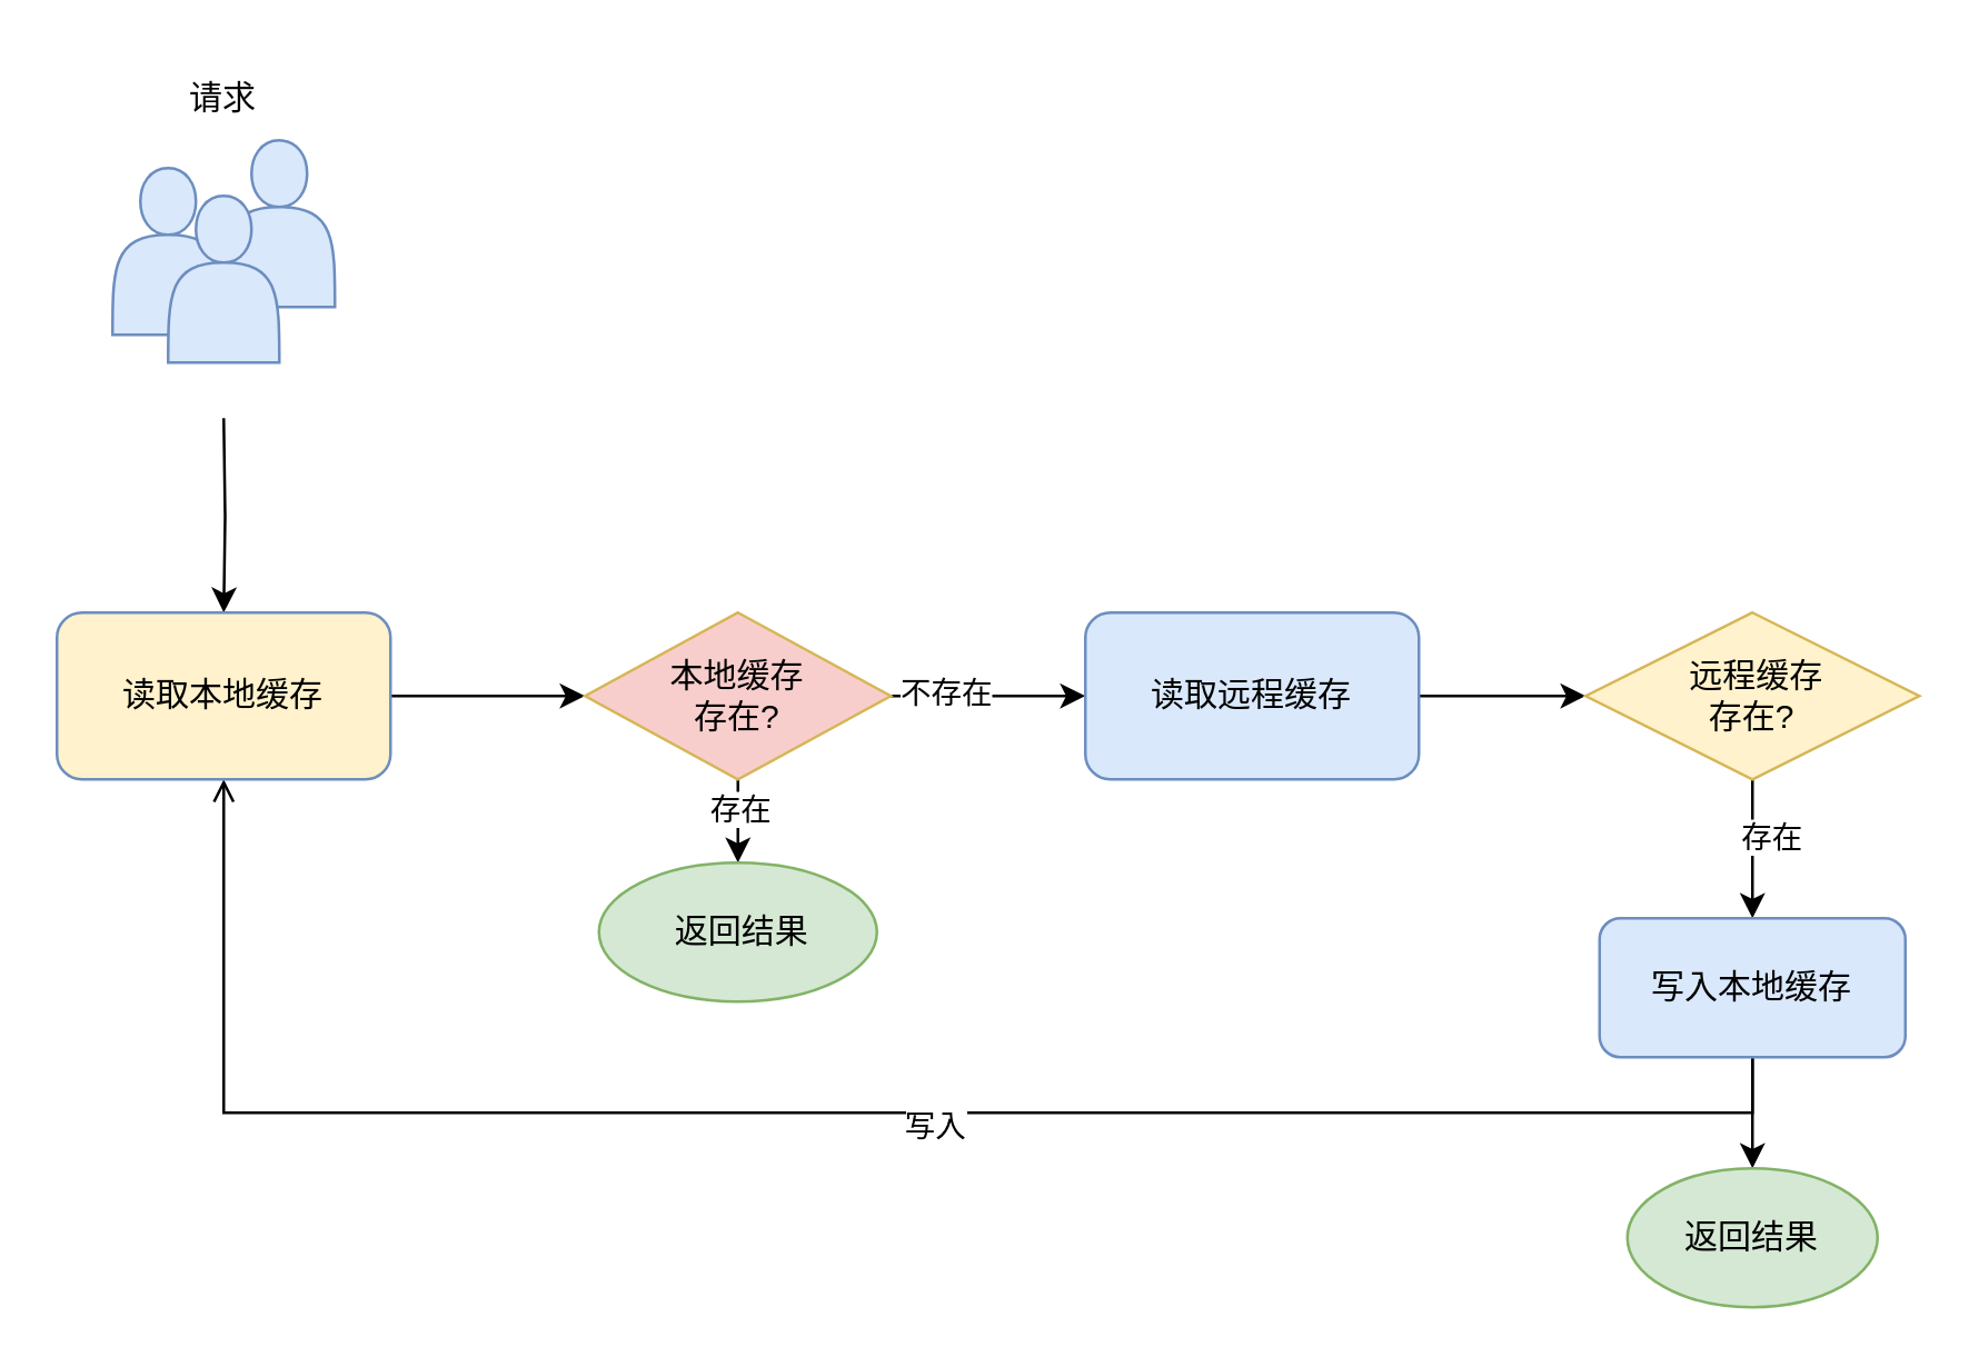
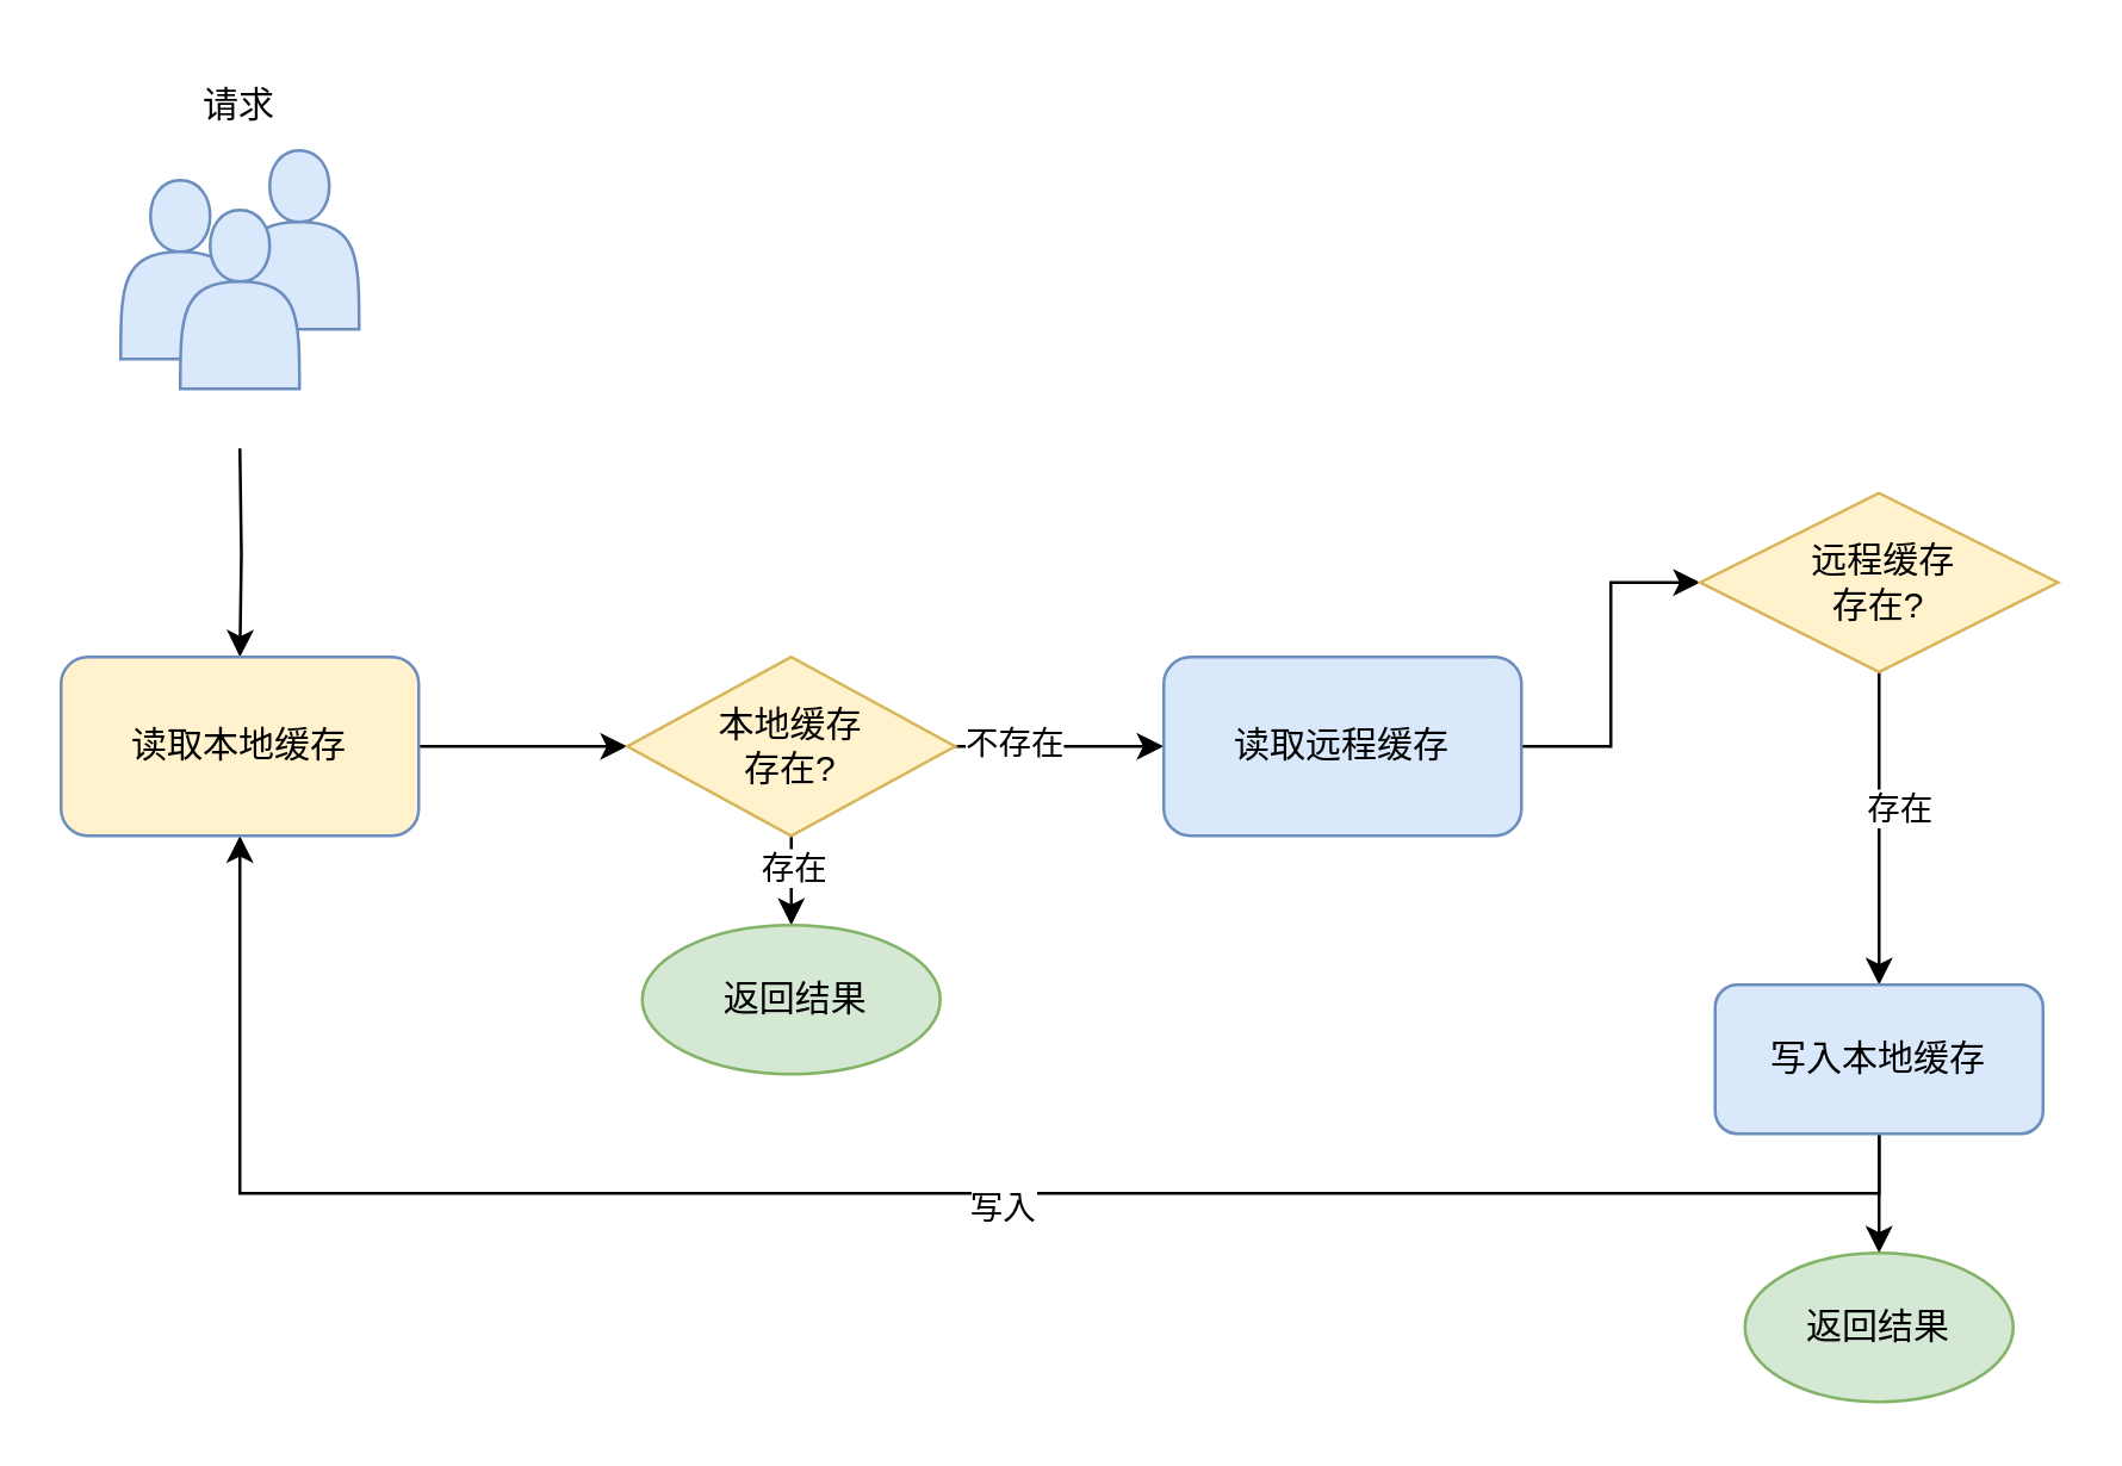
- <mxCell id="11" value="本地缓存&lt;div&gt;存在?&lt;/div&gt;" style="rhombus;whiteSpace=wrap;html=1;fillColor=#f8cecc;strokeColor=#d6b656;" vertex="1" parent="1"><mxGeometry x="210" y="220" width="110" height="60" as="geometry" /></mxCell>
+ <mxCell id="11" value="本地缓存&lt;div&gt;存在?&lt;/div&gt;" style="rhombus;whiteSpace=wrap;html=1;fillColor=#fff2cc;strokeColor=#d6b656;" vertex="1" parent="1"><mxGeometry x="210" y="220" width="110" height="60" as="geometry" /></mxCell>
- <mxCell id="16" value="&amp;nbsp;远程缓存&lt;br&gt;存在?" style="rhombus;whiteSpace=wrap;html=1;fillColor=#fff2cc;strokeColor=#d6b656;" vertex="1" parent="1"><mxGeometry x="570" y="220" width="120" height="60" as="geometry" /></mxCell>
+ <mxCell id="16" value="&amp;nbsp;远程缓存&lt;br&gt;存在?" style="rhombus;whiteSpace=wrap;html=1;fillColor=#fff2cc;strokeColor=#d6b656;" vertex="1" parent="1"><mxGeometry x="570" y="165" width="120" height="60" as="geometry" /></mxCell>
- <mxCell id="2" style="edgeStyle=orthogonalEdgeStyle;rounded=0;orthogonalLoop=1;jettySize=auto;html=1;entryX=0.5;entryY=1;entryDx=0;entryDy=0;endArrow=open;" edge="1" parent="1" source="18" target="6"><mxGeometry relative="1" as="geometry"><Array as="points"><mxPoint x="630" y="400" /><mxPoint x="80" y="400" /></Array></mxGeometry></mxCell>
+ <mxCell id="2" style="edgeStyle=orthogonalEdgeStyle;rounded=0;orthogonalLoop=1;jettySize=auto;html=1;entryX=0.5;entryY=1;entryDx=0;entryDy=0;" edge="1" parent="1" source="18" target="6"><mxGeometry relative="1" as="geometry"><Array as="points"><mxPoint x="630" y="400" /><mxPoint x="80" y="400" /></Array></mxGeometry></mxCell>
